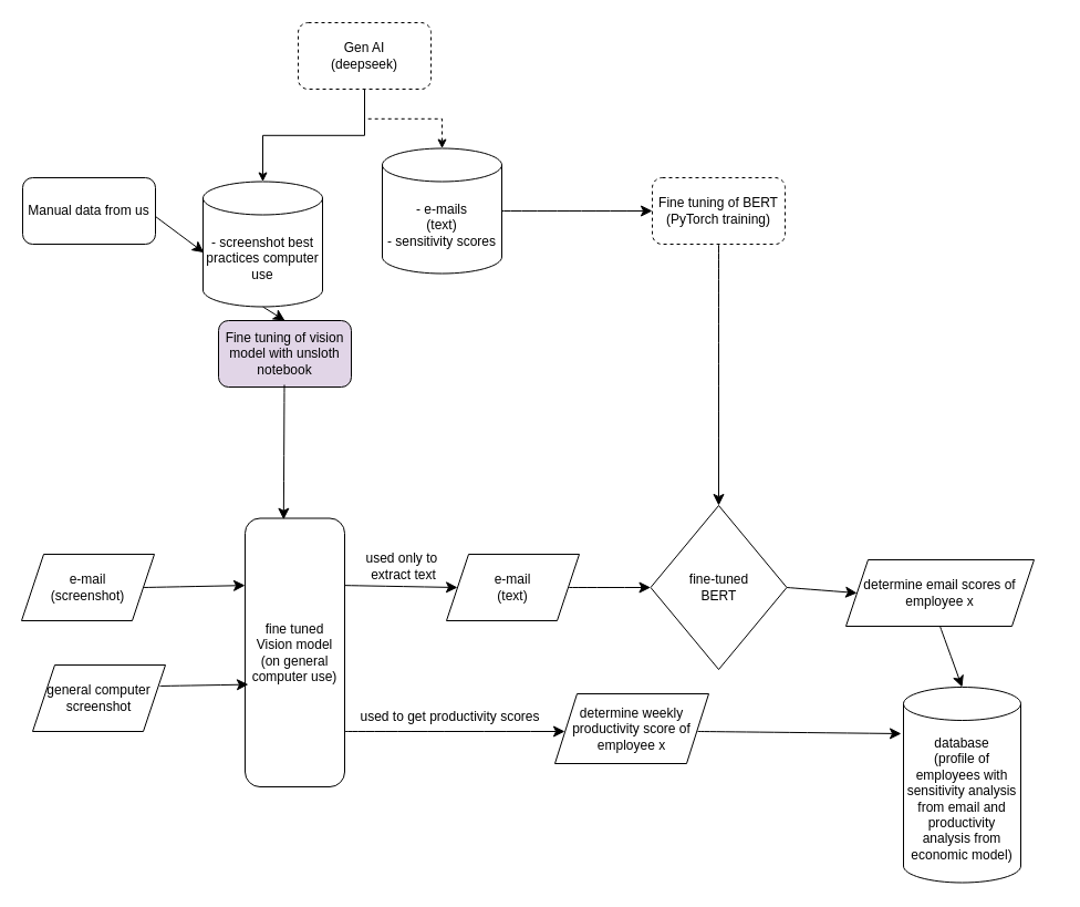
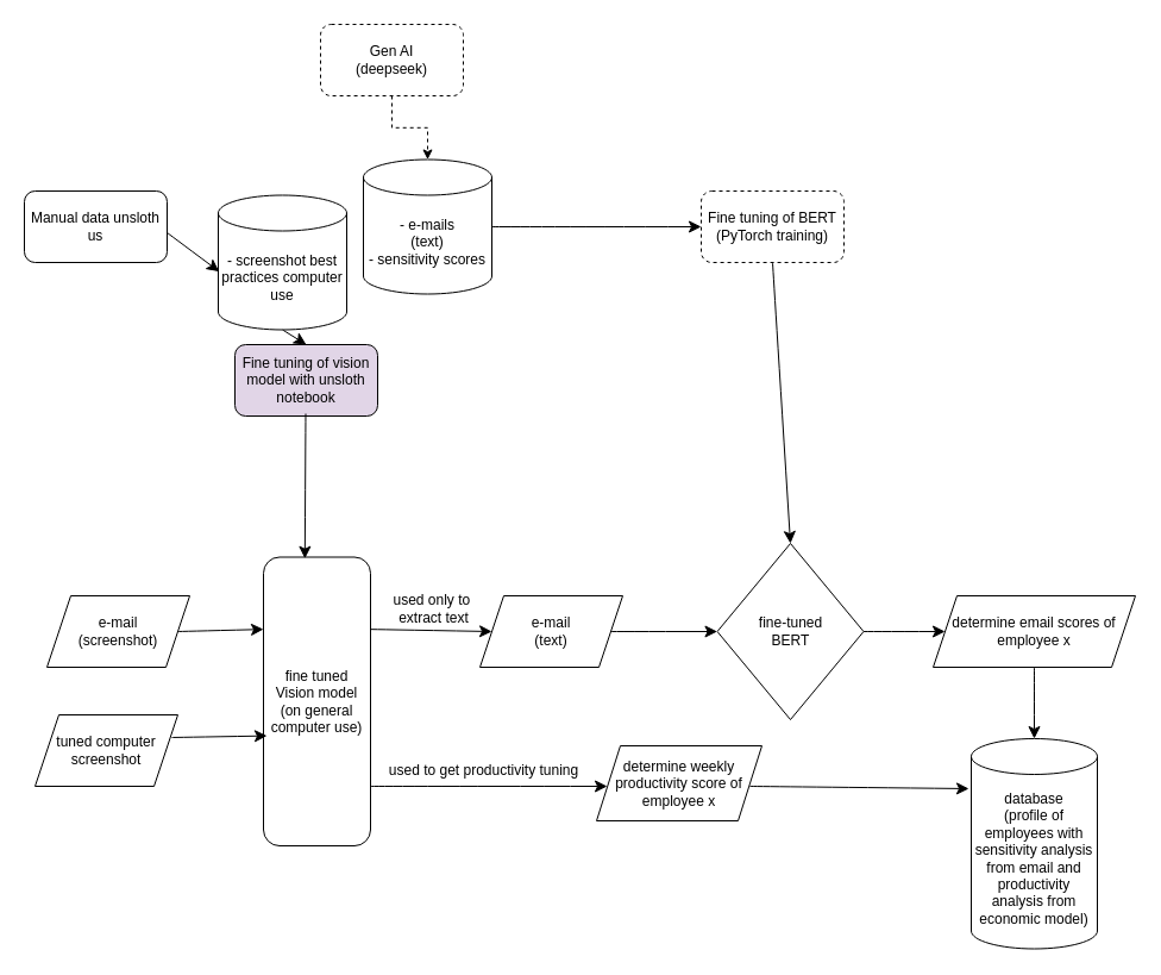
- <mxCell id="2" style="edgeStyle=orthogonalEdgeStyle;rounded=0;orthogonalLoop=1;jettySize=auto;html=1;exitX=0.5;exitY=1;exitDx=0;exitDy=0;" edge="1" parent="1" source="4" target="27"><mxGeometry relative="1" as="geometry" /></mxCell>
- <mxCell id="28" value="Manual data from us" style="rounded=1;whiteSpace=wrap;html=1;" vertex="1" parent="1"><mxGeometry x="20" y="160" width="120" height="60" as="geometry" /></mxCell>
+ <mxCell id="28" value="Manual data unsloth us" style="rounded=1;whiteSpace=wrap;html=1;" vertex="1" parent="1"><mxGeometry x="20" y="160" width="120" height="60" as="geometry" /></mxCell>
- <mxCell id="5" value="&lt;div&gt;- e-mails&lt;/div&gt;&lt;div&gt;(text)&lt;/div&gt;&lt;div&gt;- sensitivity scores&lt;/div&gt;" style="shape=cylinder3;whiteSpace=wrap;html=1;boundedLbl=1;backgroundOutline=1;size=15;" parent="1" vertex="1"><mxGeometry x="345" y="133.5" width="108" height="113" as="geometry" /></mxCell>
+ <mxCell id="5" value="&lt;div&gt;- e-mails&lt;/div&gt;&lt;div&gt;(text)&lt;/div&gt;&lt;div&gt;- sensitivity scores&lt;/div&gt;" style="shape=cylinder3;whiteSpace=wrap;html=1;boundedLbl=1;backgroundOutline=1;size=15;" parent="1" vertex="1"><mxGeometry x="305" y="133.5" width="108" height="113" as="geometry" /></mxCell>
- <mxCell id="16" value="e-mail&lt;br&gt;(screenshot)" style="shape=parallelogram;perimeter=parallelogramPerimeter;whiteSpace=wrap;html=1;fixedSize=1;" parent="1" vertex="1"><mxGeometry x="19" y="500" width="120" height="60" as="geometry" /></mxCell>
+ <mxCell id="16" value="e-mail&lt;br&gt;(screenshot)" style="shape=parallelogram;perimeter=parallelogramPerimeter;whiteSpace=wrap;html=1;fixedSize=1;" parent="1" vertex="1"><mxGeometry x="39" y="500" width="120" height="60" as="geometry" /></mxCell>
- <mxCell id="12" value="&lt;div&gt;fine-tuned&lt;/div&gt;&lt;div&gt;BERT&lt;/div&gt;" style="rhombus;whiteSpace=wrap;html=1;" parent="1" vertex="1"><mxGeometry x="587.5" y="456" width="123" height="148" as="geometry" /></mxCell>
+ <mxCell id="12" value="&lt;div&gt;fine-tuned&lt;/div&gt;&lt;div&gt;BERT&lt;/div&gt;" style="rhombus;whiteSpace=wrap;html=1;" parent="1" vertex="1"><mxGeometry x="602.5" y="456" width="123" height="148" as="geometry" /></mxCell>
- <mxCell id="14" value="&lt;div&gt;determine email scores of employee x&lt;/div&gt;" style="shape=parallelogram;perimeter=parallelogramPerimeter;whiteSpace=wrap;html=1;fixedSize=1;" parent="1" vertex="1"><mxGeometry x="764" y="505" width="170" height="60" as="geometry" /></mxCell>
+ <mxCell id="14" value="&lt;div&gt;determine email scores of employee x&lt;/div&gt;" style="shape=parallelogram;perimeter=parallelogramPerimeter;whiteSpace=wrap;html=1;fixedSize=1;" parent="1" vertex="1"><mxGeometry x="784" y="500" width="170" height="60" as="geometry" /></mxCell>
- <mxCell id="20" value="general computer&lt;div&gt;screenshot&lt;/div&gt;" style="shape=parallelogram;perimeter=parallelogramPerimeter;whiteSpace=wrap;html=1;fixedSize=1;" vertex="1" parent="1"><mxGeometry x="29" y="600" width="120" height="60" as="geometry" /></mxCell>
+ <mxCell id="20" value="tuned computer&lt;div&gt;screenshot&lt;/div&gt;" style="shape=parallelogram;perimeter=parallelogramPerimeter;whiteSpace=wrap;html=1;fixedSize=1;" vertex="1" parent="1"><mxGeometry x="29" y="600" width="120" height="60" as="geometry" /></mxCell>
- <mxCell id="26" value="used to get productivity scores" style="text;html=1;align=center;verticalAlign=middle;resizable=0;points=[];autosize=1;strokeColor=none;fillColor=none;" vertex="1" parent="1"><mxGeometry x="316" y="634" width="180" height="26" as="geometry" /></mxCell>
+ <mxCell id="26" value="used to get productivity tuning" style="text;html=1;align=center;verticalAlign=middle;resizable=0;points=[];autosize=1;strokeColor=none;fillColor=none;" vertex="1" parent="1"><mxGeometry x="316" y="634" width="180" height="26" as="geometry" /></mxCell>
